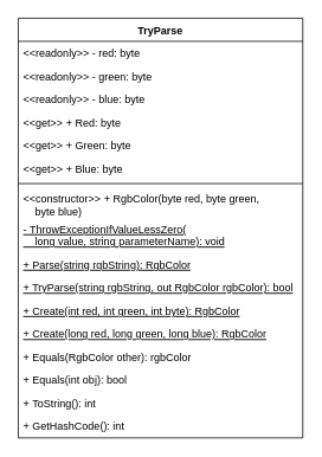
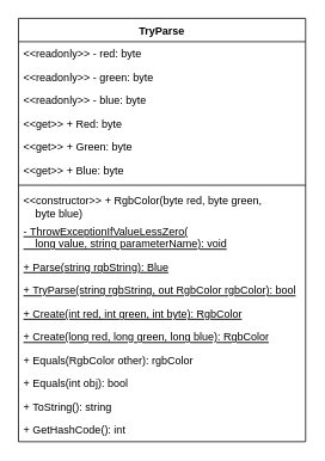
- <mxCell id="12" value="+ Parse(string rgbString): RgbColor" style="text;strokeColor=none;fillColor=none;align=left;verticalAlign=top;spacingLeft=4;spacingRight=4;overflow=hidden;rotatable=0;points=[[0,0.5],[1,0.5]];portConstraint=eastwest;fontStyle=4" parent="2" vertex="1"><mxGeometry y="264" width="320" height="26" as="geometry" /></mxCell>
+ <mxCell id="12" value="+ Parse(string rgbString): Blue" style="text;strokeColor=none;fillColor=none;align=left;verticalAlign=top;spacingLeft=4;spacingRight=4;overflow=hidden;rotatable=0;points=[[0,0.5],[1,0.5]];portConstraint=eastwest;fontStyle=4" parent="2" vertex="1"><mxGeometry y="264" width="320" height="26" as="geometry" /></mxCell>
- <mxCell id="18" value="+ ToString(): int" style="text;strokeColor=none;fillColor=none;align=left;verticalAlign=top;spacingLeft=4;spacingRight=4;overflow=hidden;rotatable=0;points=[[0,0.5],[1,0.5]];portConstraint=eastwest;" parent="2" vertex="1"><mxGeometry y="420" width="320" height="26" as="geometry" /></mxCell>
+ <mxCell id="18" value="+ ToString(): string" style="text;strokeColor=none;fillColor=none;align=left;verticalAlign=top;spacingLeft=4;spacingRight=4;overflow=hidden;rotatable=0;points=[[0,0.5],[1,0.5]];portConstraint=eastwest;" parent="2" vertex="1"><mxGeometry y="420" width="320" height="26" as="geometry" /></mxCell>
